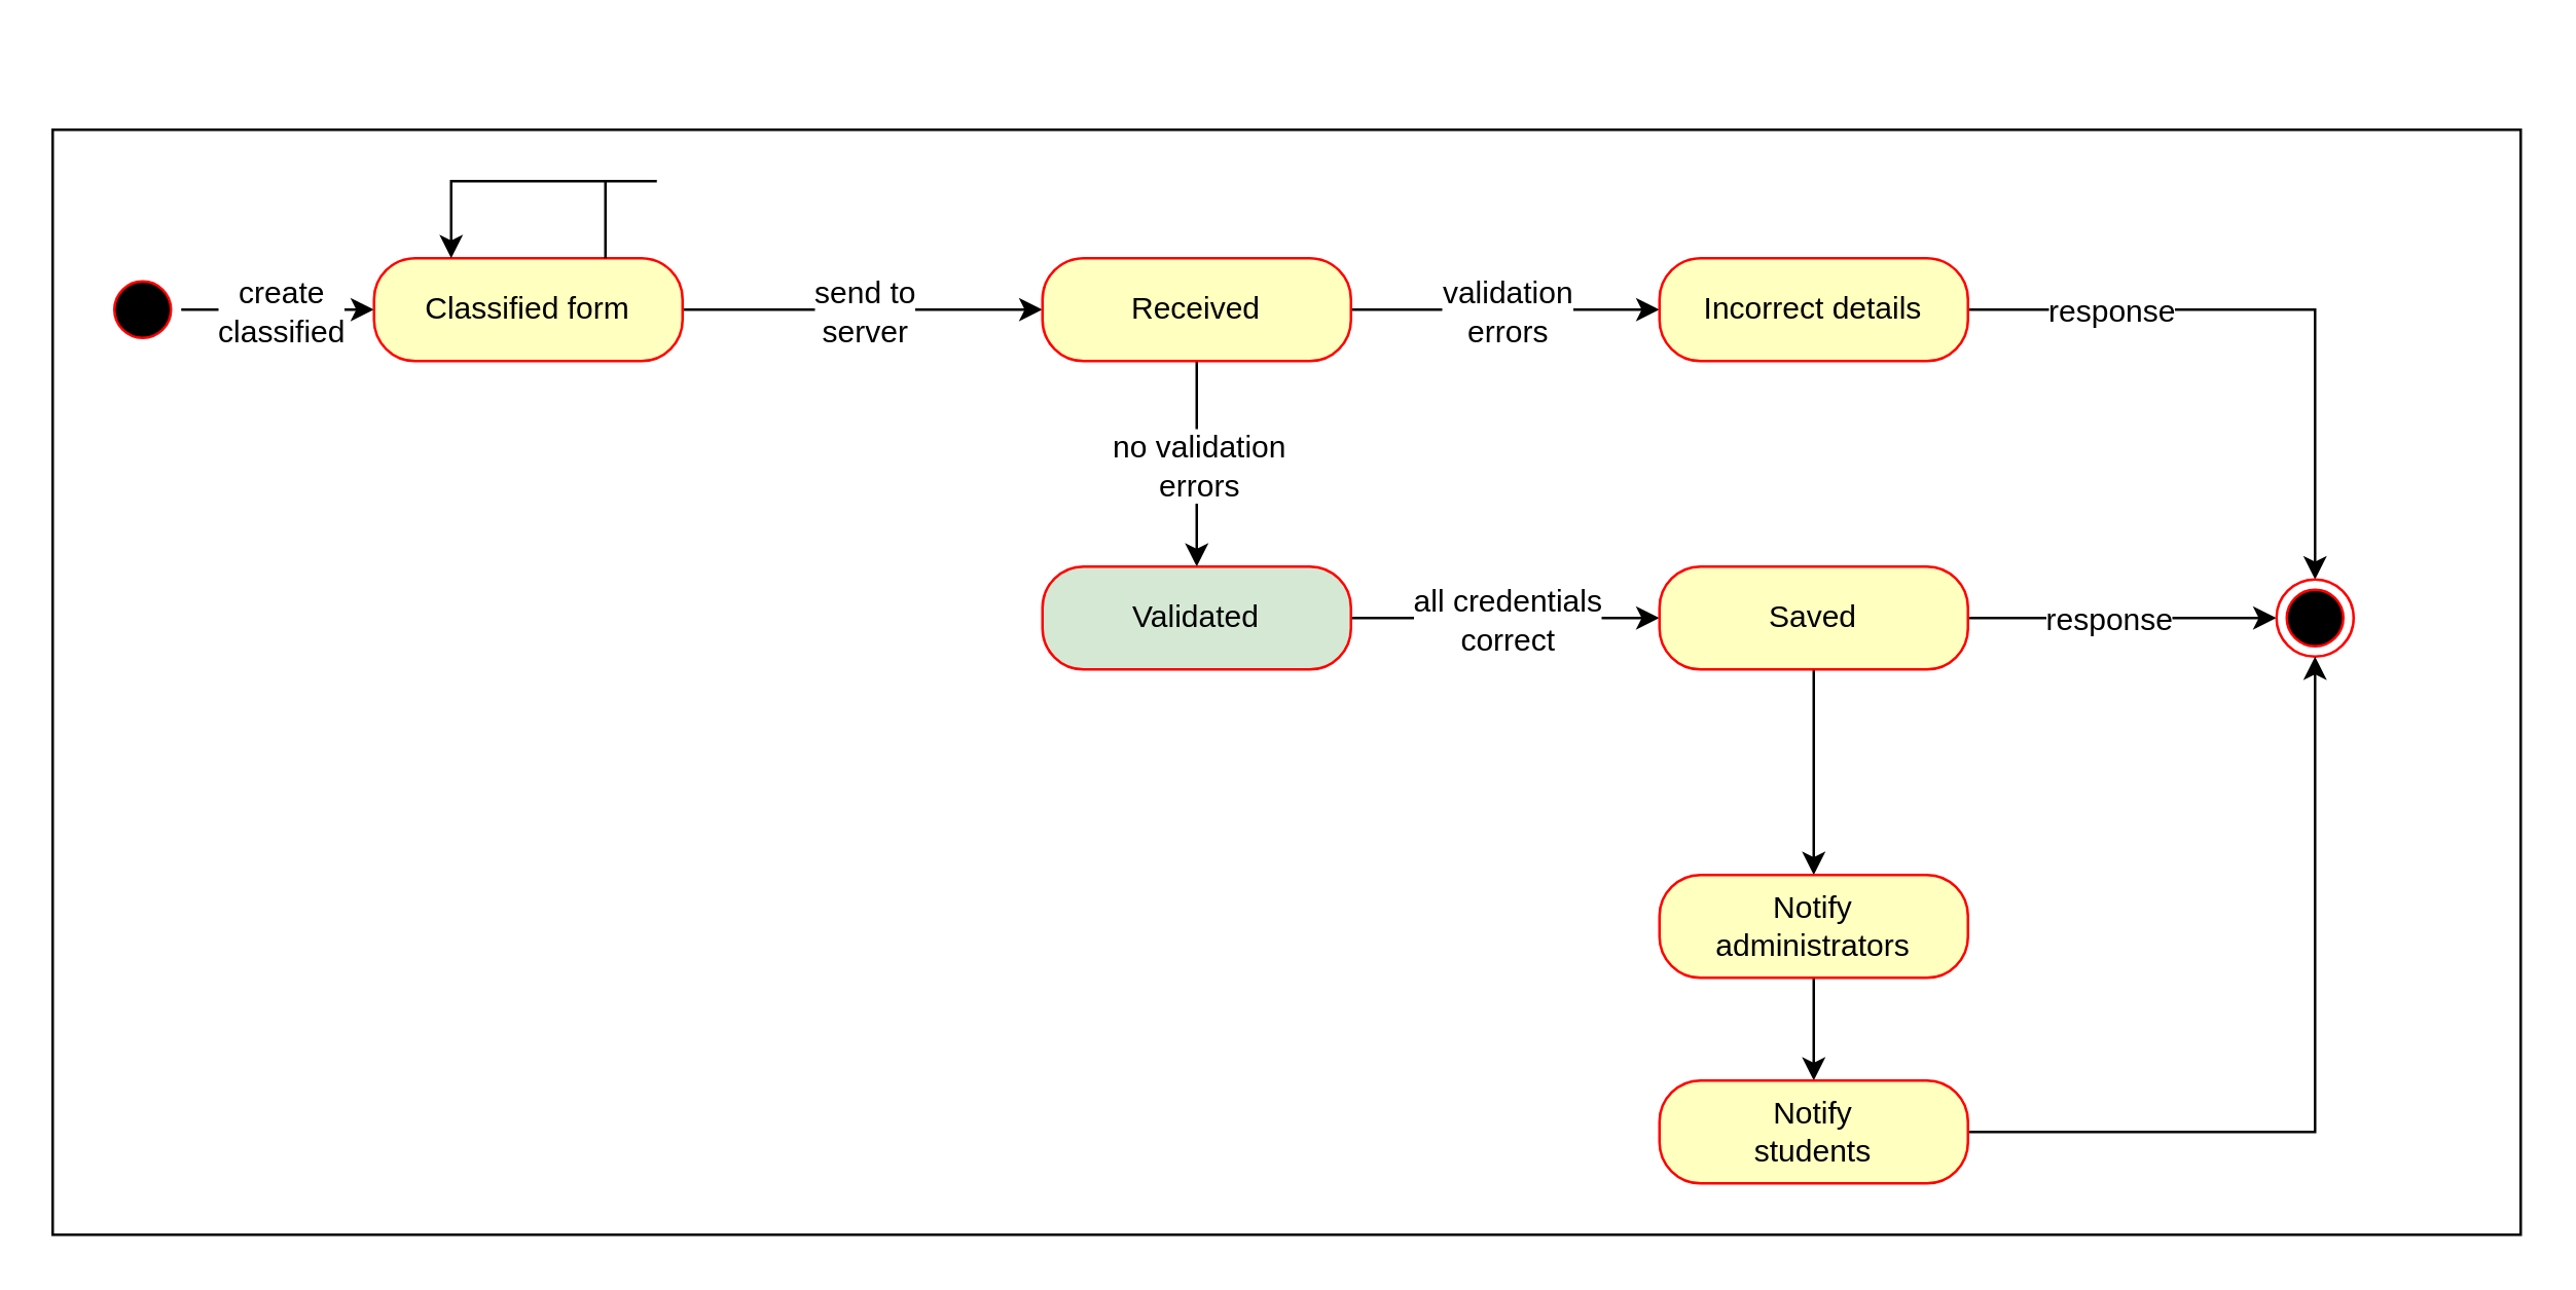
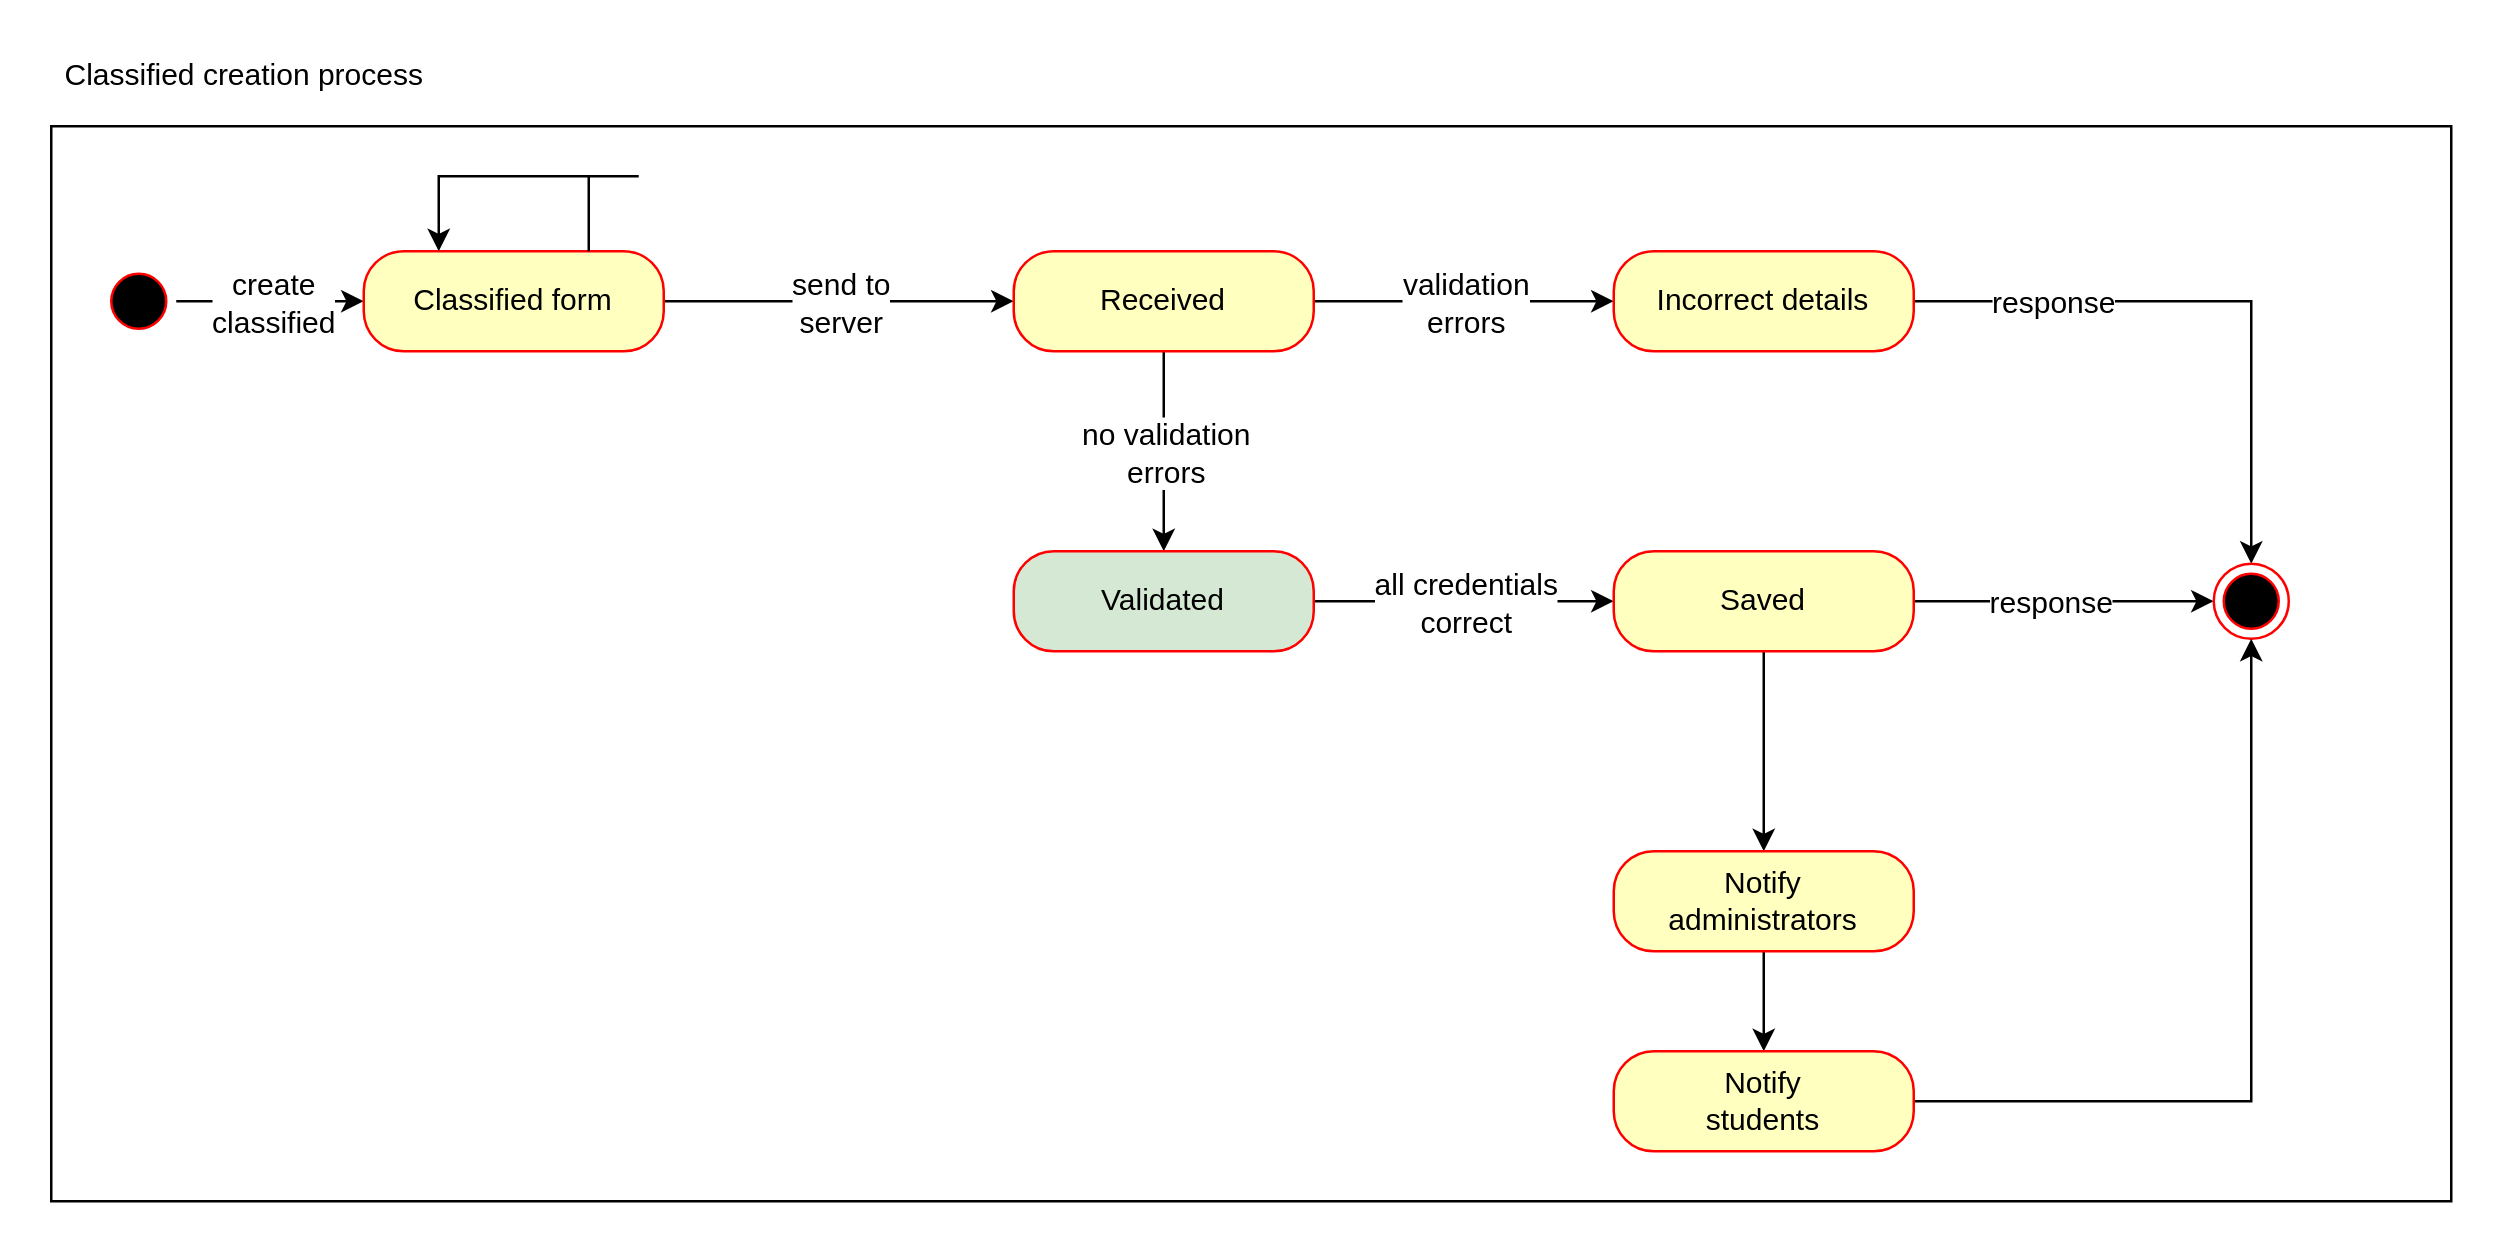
+ <mxCell id="25" value="Classified creation process" style="text;html=1;strokeColor=none;fillColor=none;align=center;verticalAlign=middle;whiteSpace=wrap;rounded=0;" vertex="1" parent="1"><mxGeometry x="20" y="20" width="155" height="20" as="geometry" /></mxCell>
